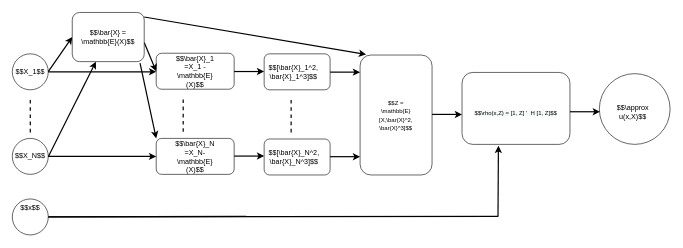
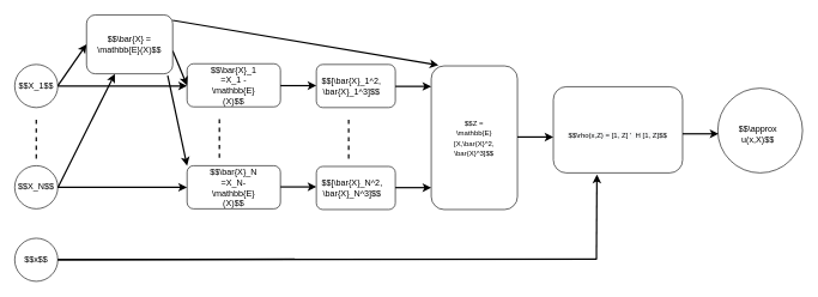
- <mxCell id="13" value="&lt;div&gt;$$x$$&lt;/div&gt;" style="text;html=1;strokeColor=none;fillColor=none;align=center;verticalAlign=middle;whiteSpace=wrap;rounded=0;" parent="1" vertex="1"><mxGeometry x="30" y="336" width="40" height="20" as="geometry" /></mxCell>
+ <mxCell id="13" value="&lt;div&gt;$$x$$&lt;/div&gt;" style="text;html=1;strokeColor=none;fillColor=none;align=center;verticalAlign=middle;whiteSpace=wrap;rounded=0;" parent="1" vertex="1"><mxGeometry x="30" y="351" width="40" height="20" as="geometry" /></mxCell>
